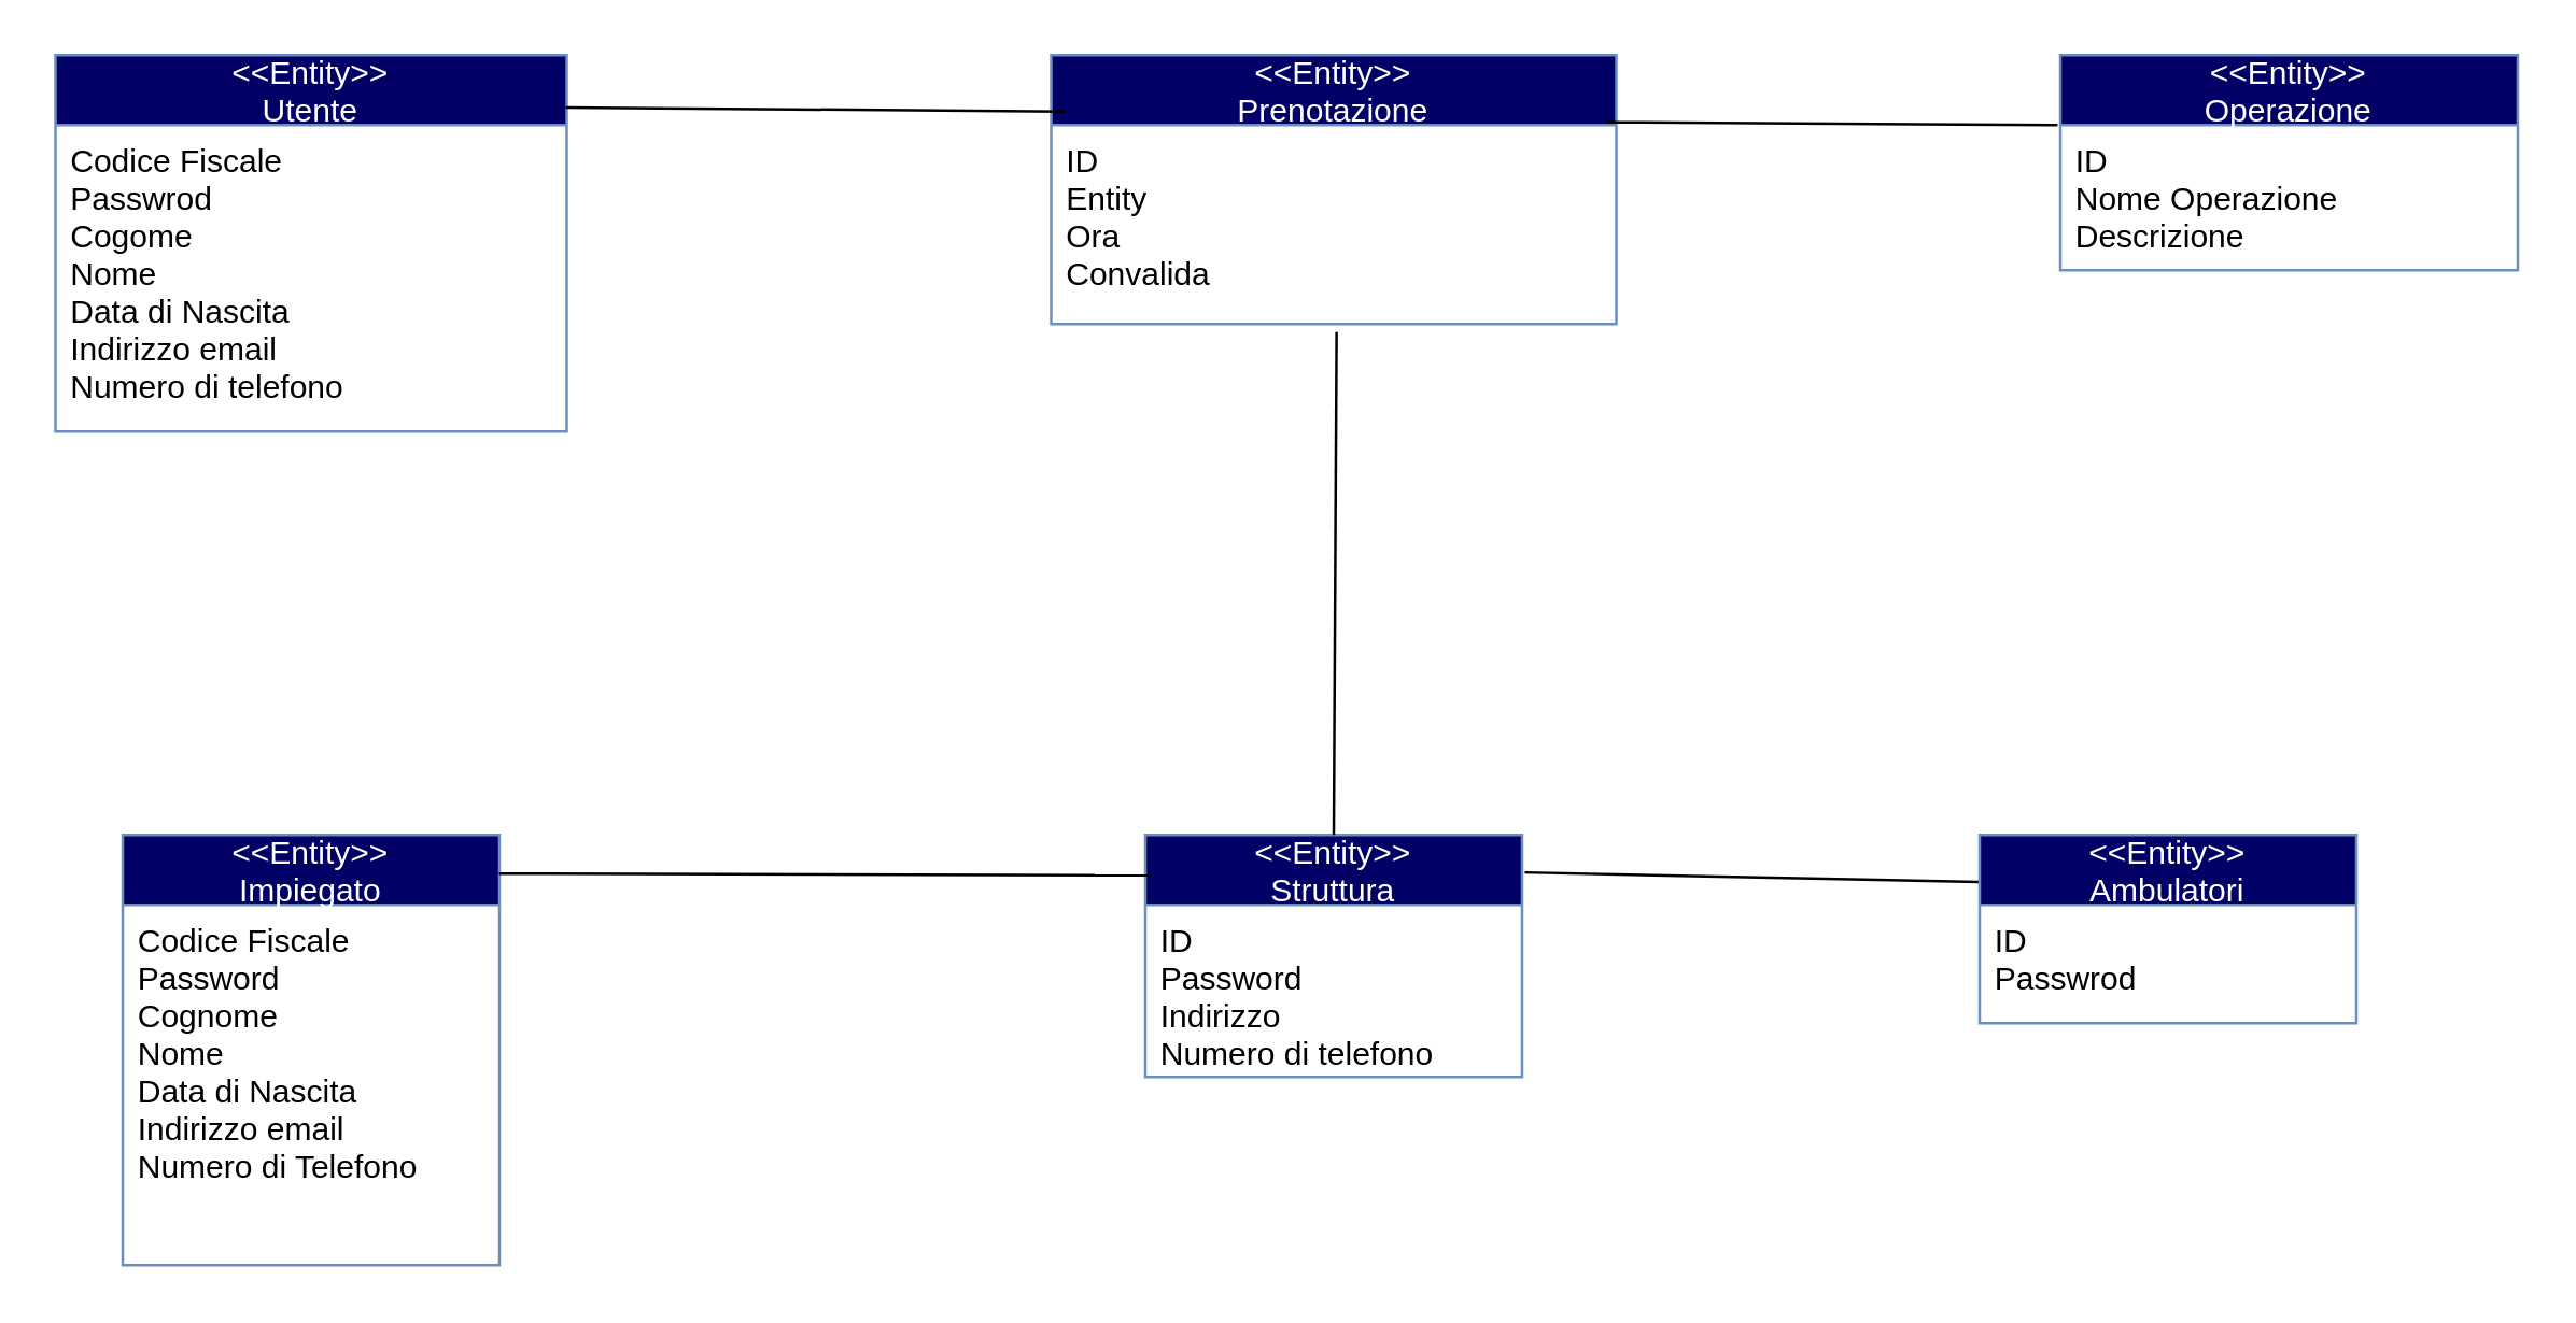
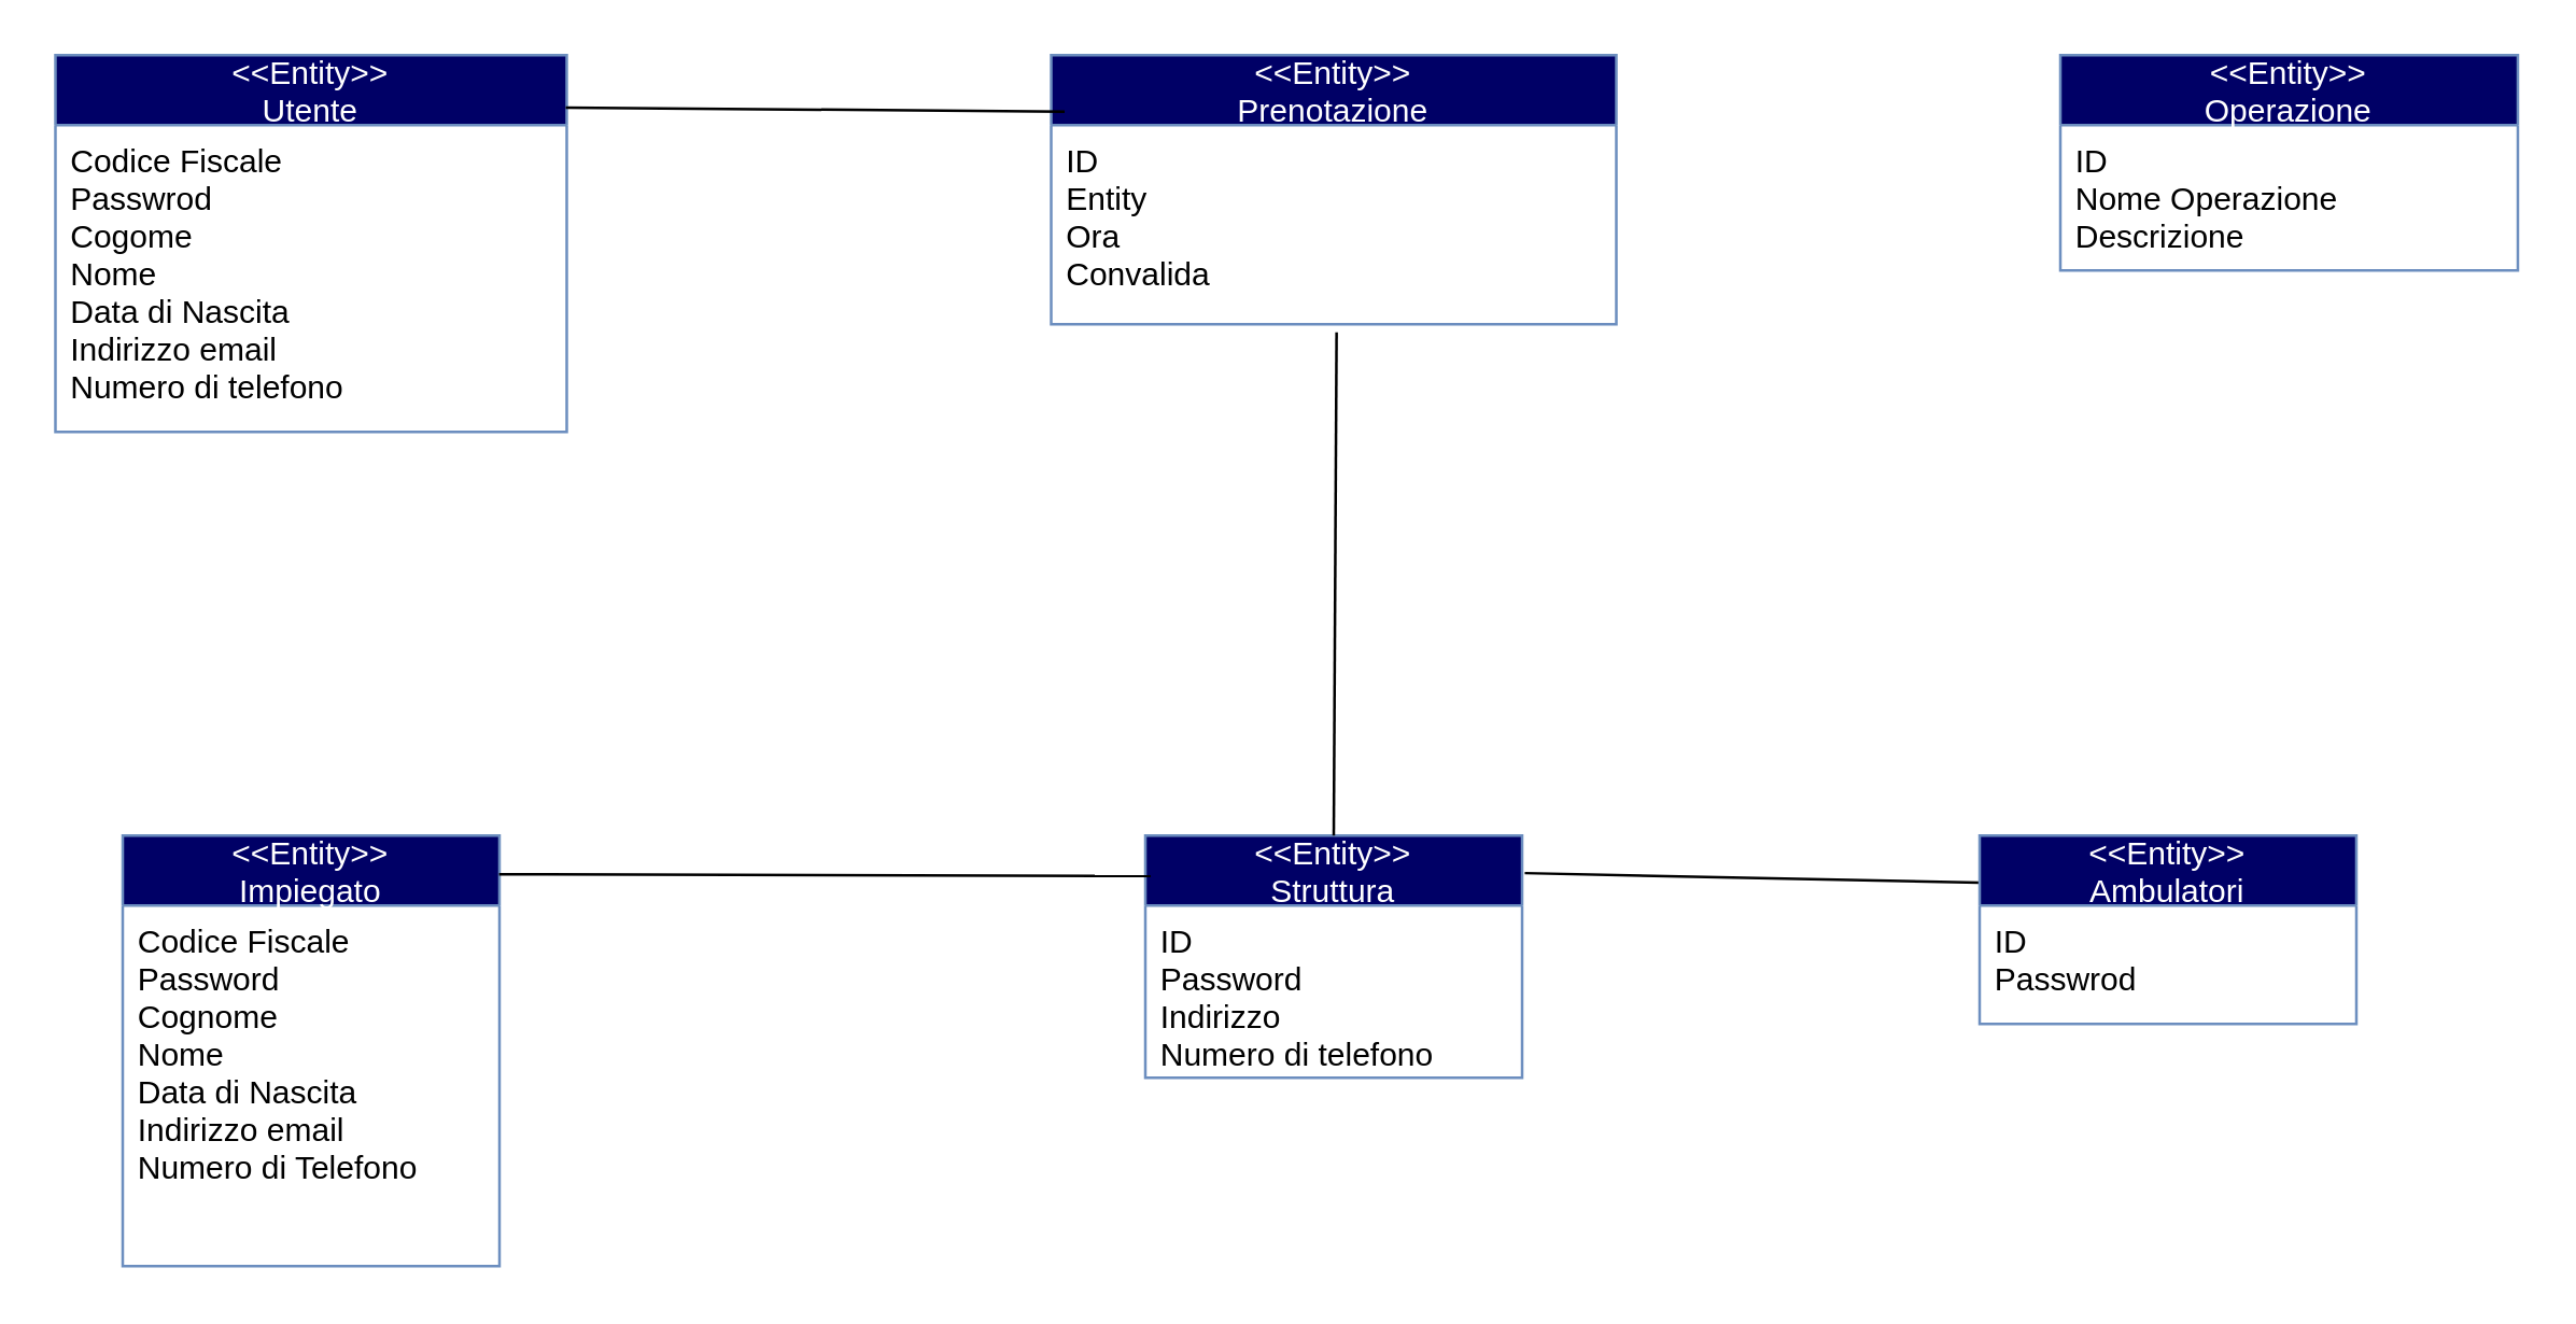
- <mxCell id="14" value="" style="endArrow=none;html=1;fontColor=#FFFFFF;exitX=0.981;exitY=-0.014;exitDx=0;exitDy=0;exitPerimeter=0;entryX=-0.006;entryY=0;entryDx=0;entryDy=0;entryPerimeter=0;" parent="1" source="5" target="13" edge="1"><mxGeometry width="50" height="50" relative="1" as="geometry"><mxPoint x="505" y="240" as="sourcePoint" /><mxPoint x="764" y="43" as="targetPoint" /></mxGeometry></mxCell>
